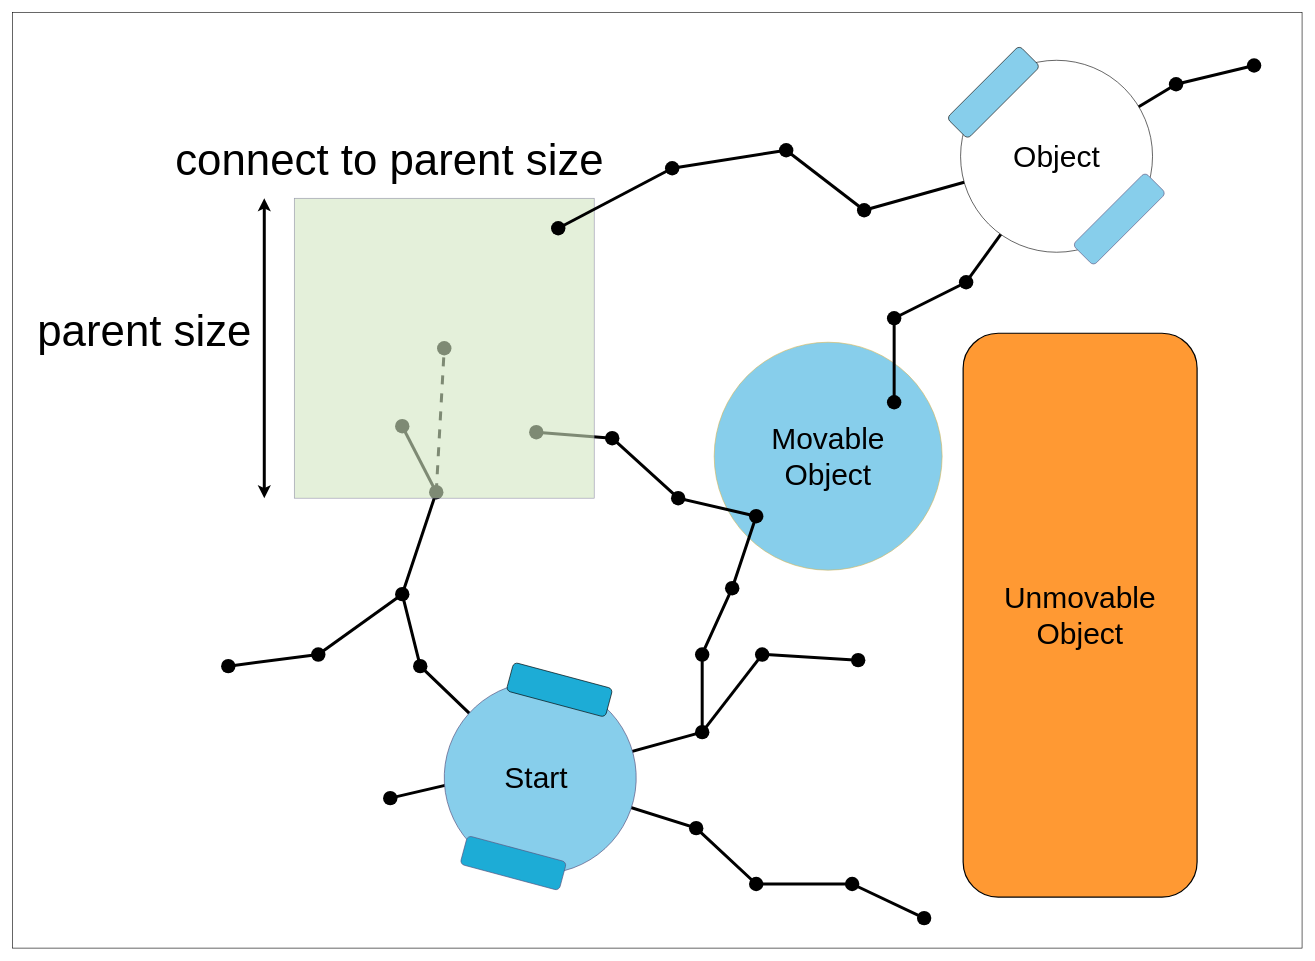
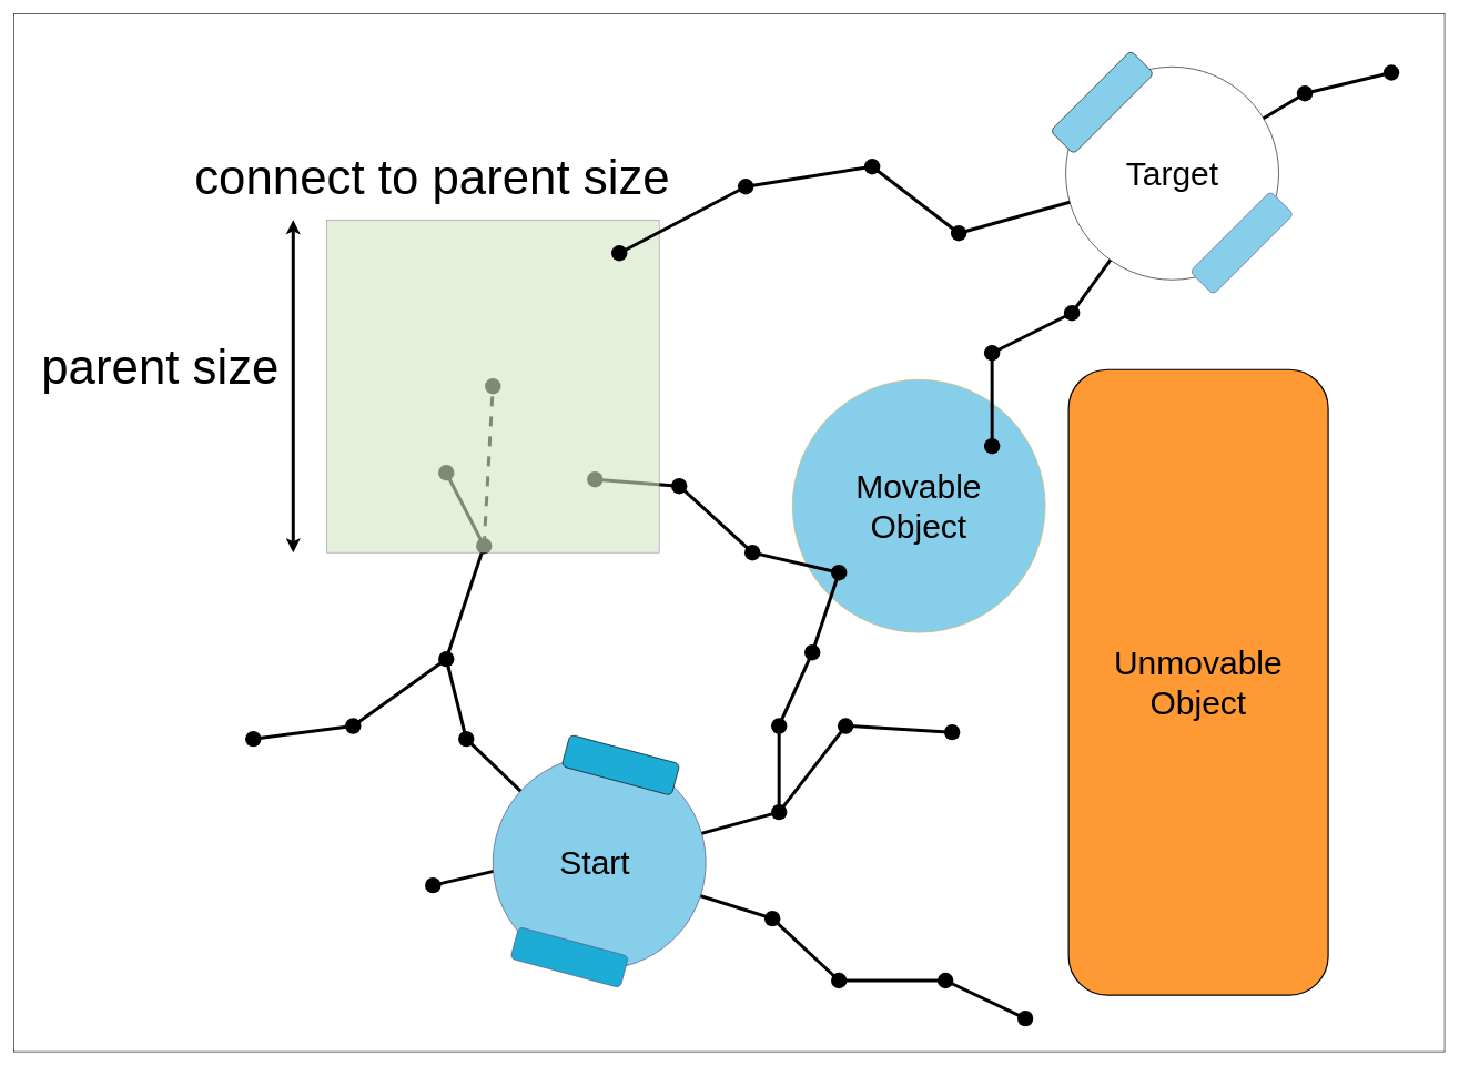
- <mxCell id="8" value="&lt;font style=&quot;&quot;&gt;&lt;font style=&quot;font-size: 50px;&quot;&gt;Object&lt;/font&gt;&lt;br&gt;&lt;/font&gt;" style="ellipse;whiteSpace=wrap;html=1;aspect=fixed;fillColor=none;strokeWidth=1;" parent="1" vertex="1"><mxGeometry x="1600.73" y="100" width="320" height="320" as="geometry" /></mxCell>
+ <mxCell id="8" value="&lt;font style=&quot;&quot;&gt;&lt;font style=&quot;font-size: 50px;&quot;&gt;Target&lt;/font&gt;&lt;br&gt;&lt;/font&gt;" style="ellipse;whiteSpace=wrap;html=1;aspect=fixed;fillColor=none;strokeWidth=1;" parent="1" vertex="1"><mxGeometry x="1600.73" y="100" width="320" height="320" as="geometry" /></mxCell>
